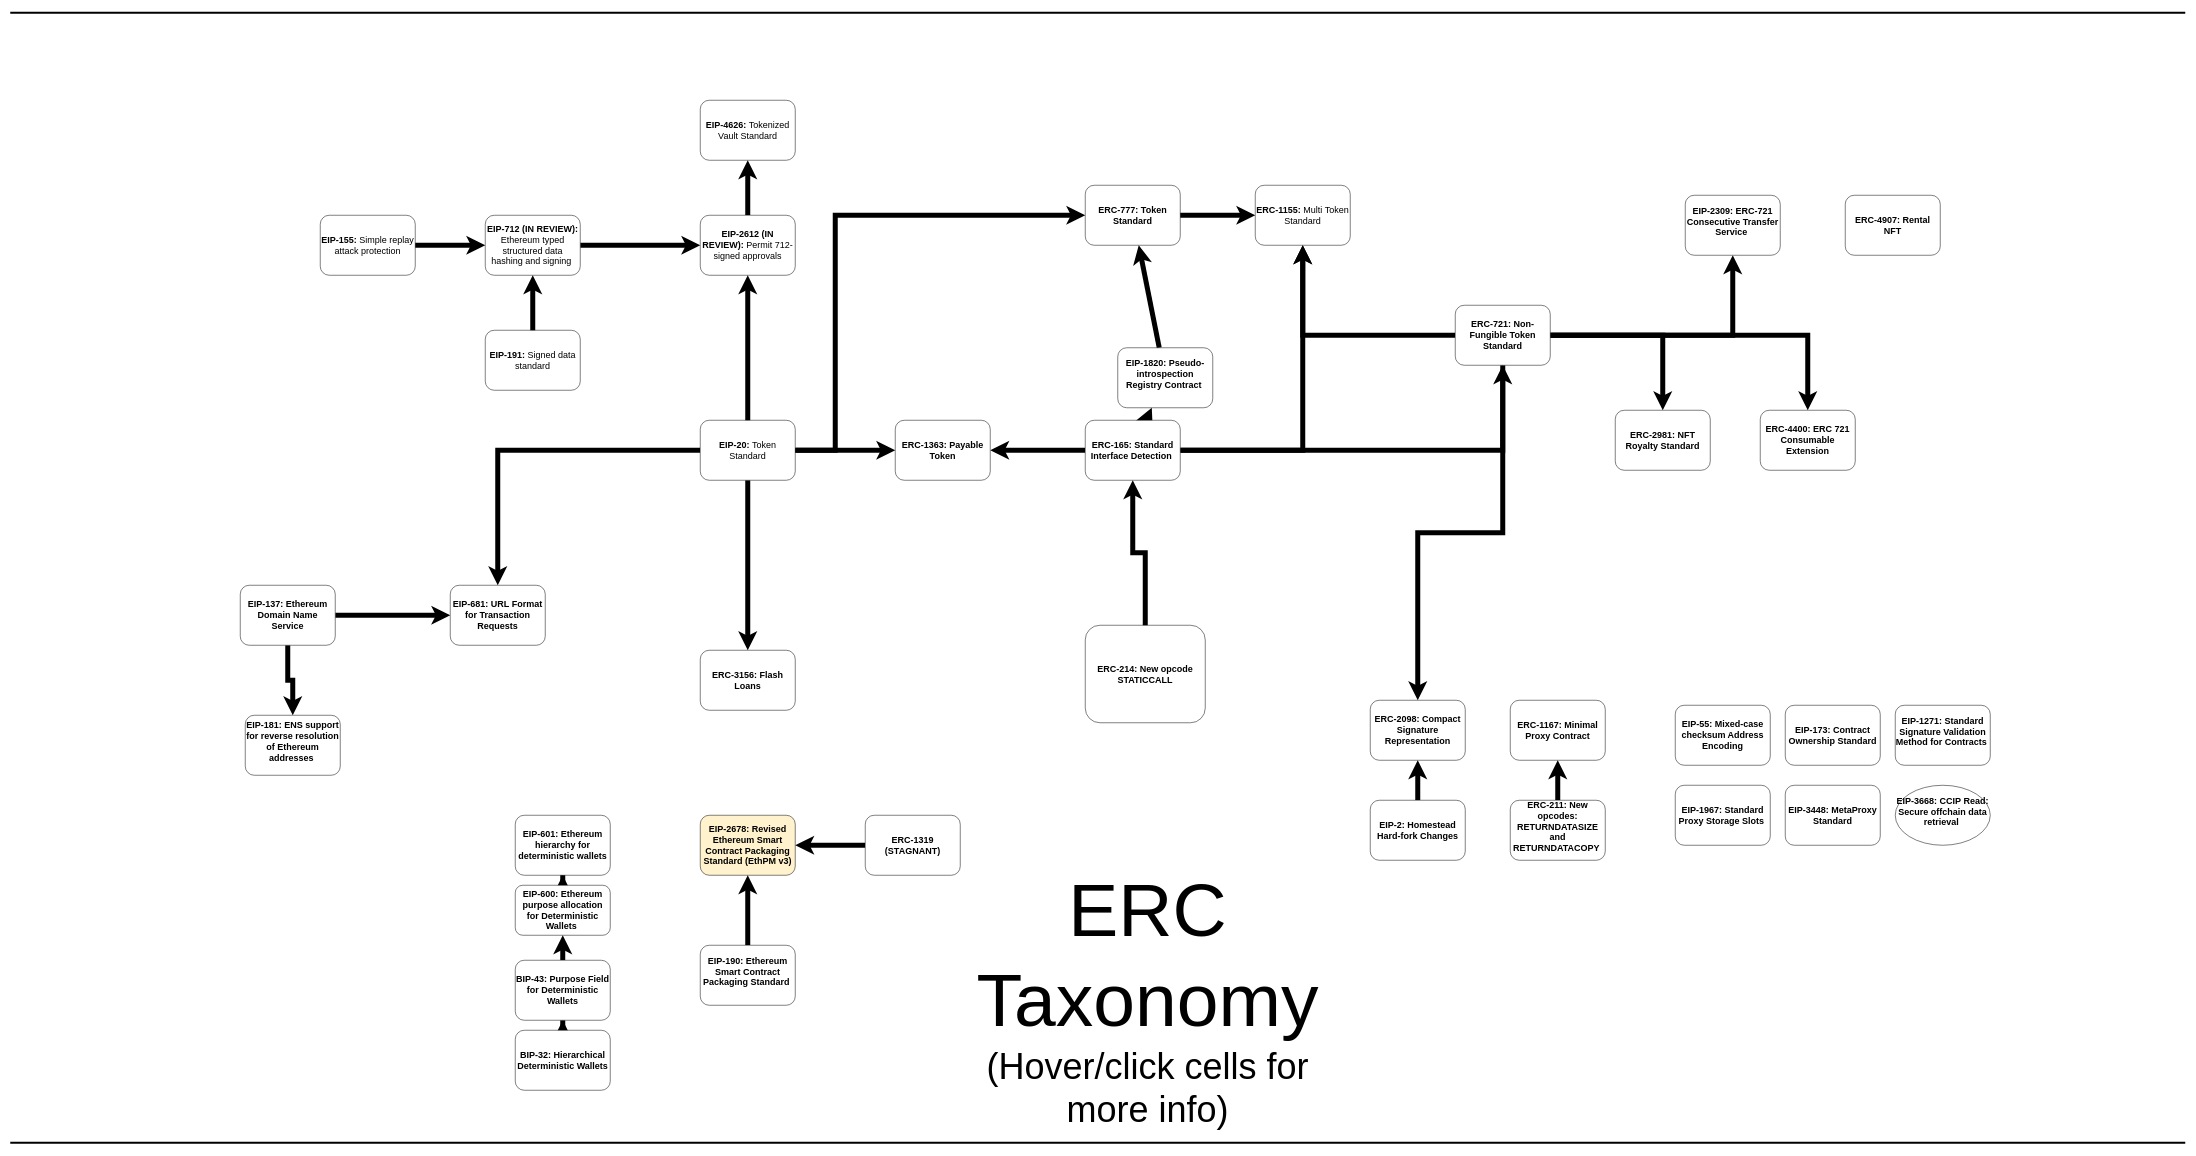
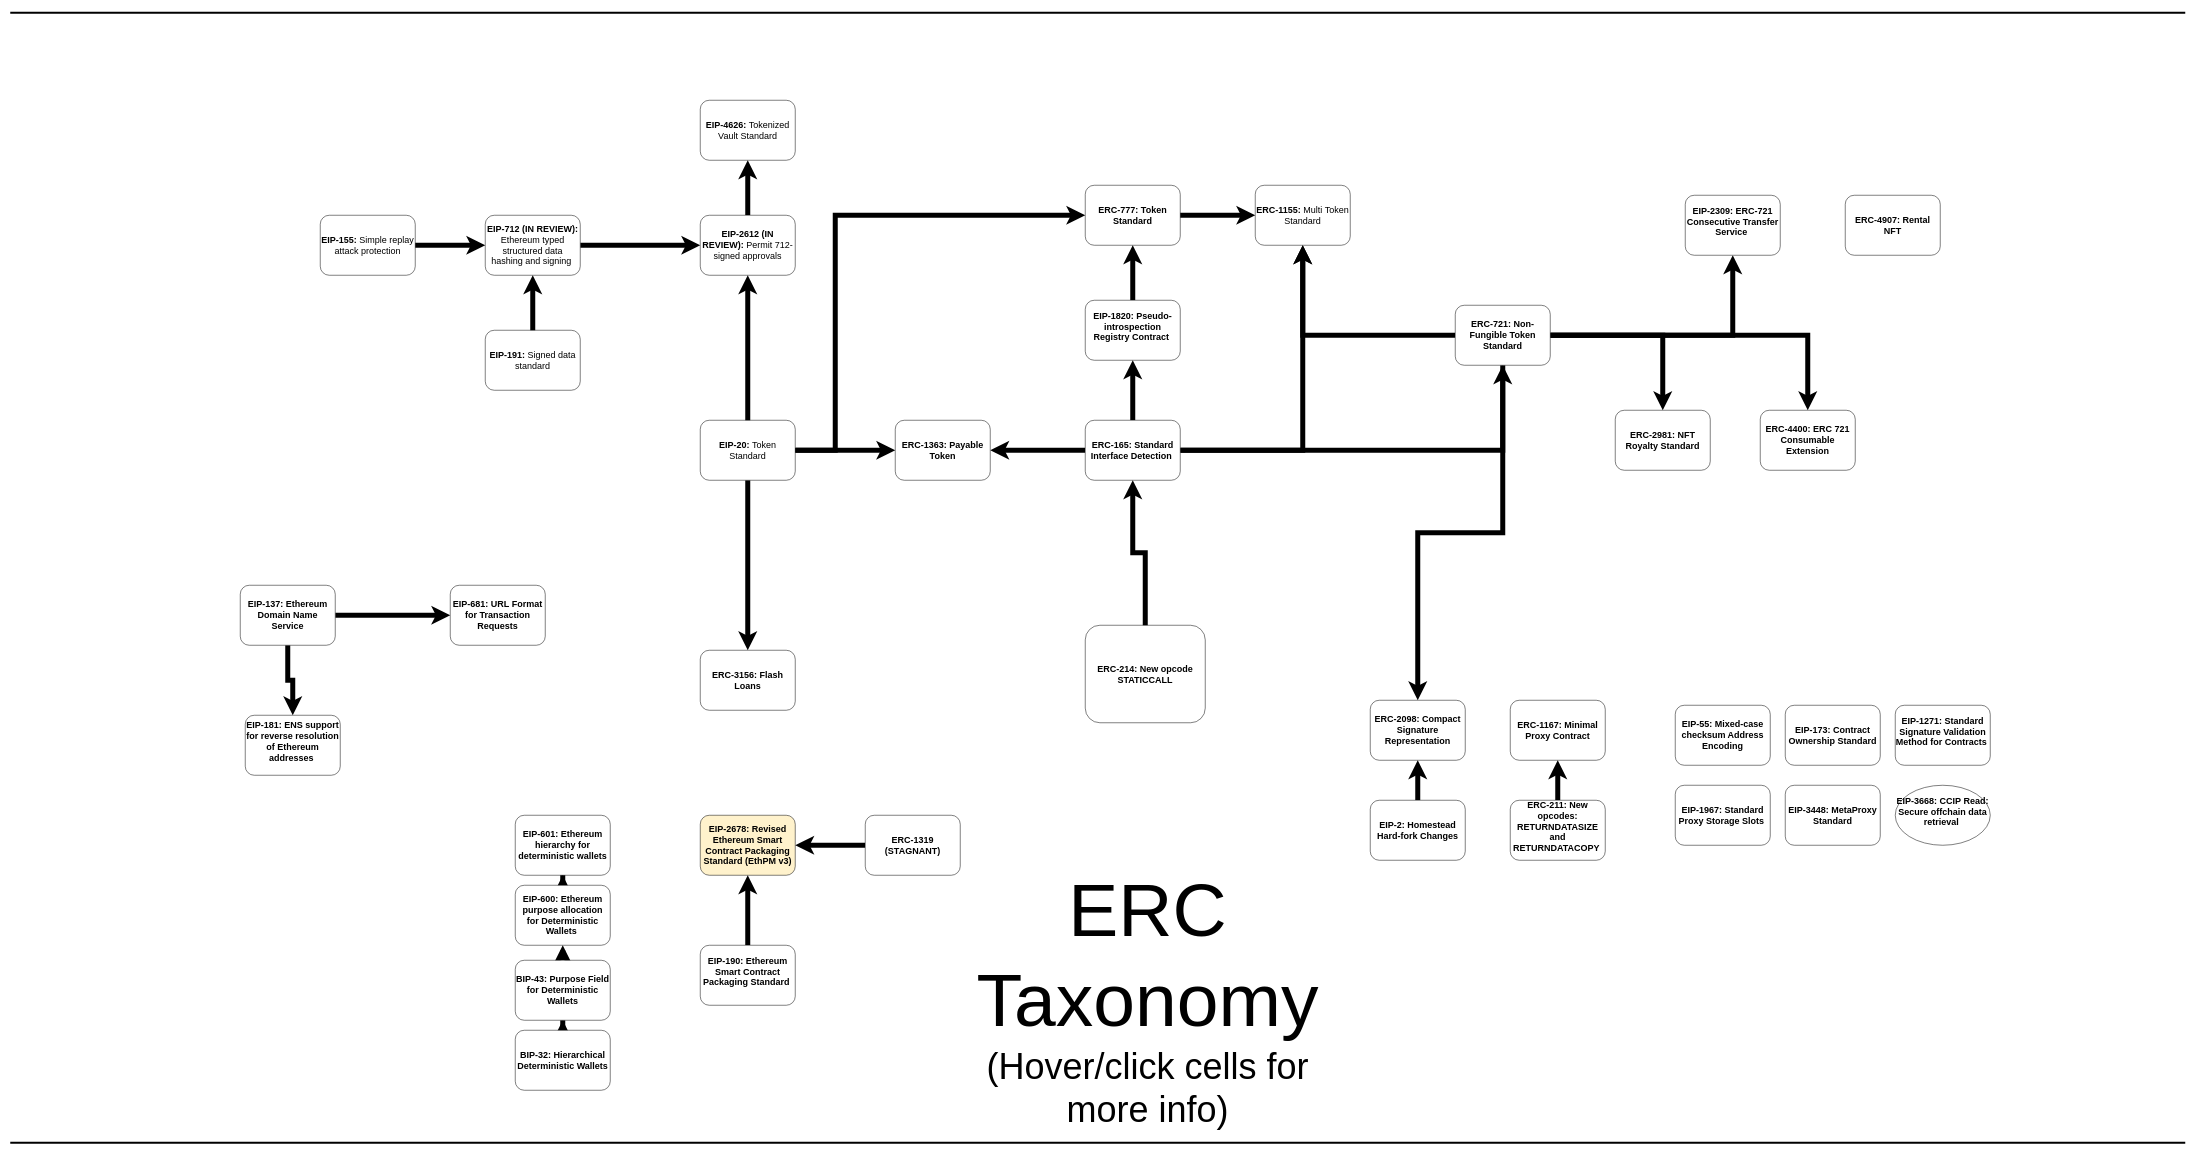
- <mxCell id="4" value="&lt;h2&gt;EIP-1820: Pseudo-introspection Registry Contract&amp;nbsp;&lt;/h2&gt;&lt;div&gt;&lt;br&gt;&lt;/div&gt;" style="rounded=1;whiteSpace=wrap;html=1;labelBackgroundColor=none;align=center;verticalAlign=middle;" parent="1" vertex="1"><mxGeometry x="2235" y="695" width="190" height="120" as="geometry" /></mxCell>
+ <mxCell id="4" value="&lt;h2&gt;EIP-1820: Pseudo-introspection Registry Contract&amp;nbsp;&lt;/h2&gt;&lt;div&gt;&lt;br&gt;&lt;/div&gt;" style="rounded=1;whiteSpace=wrap;html=1;labelBackgroundColor=none;align=center;verticalAlign=middle;" parent="1" vertex="1"><mxGeometry x="2170" y="600" width="190" height="120" as="geometry" /></mxCell>
- <mxCell id="20" value="" style="edgeStyle=orthogonalEdgeStyle;rounded=0;orthogonalLoop=1;jettySize=auto;html=1;strokeWidth=10;labelBackgroundColor=none;align=center;verticalAlign=middle;" parent="1" source="21" target="57" edge="1"><mxGeometry relative="1" as="geometry" /></mxCell>
- <mxCell id="45" value="&lt;span style=&quot;color: rgb(0, 0, 0); font-family: Helvetica; font-size: 18px; font-style: normal; font-variant-ligatures: normal; font-variant-caps: normal; font-weight: 700; letter-spacing: normal; orphans: 2; text-indent: 0px; text-transform: none; widows: 2; word-spacing: 0px; -webkit-text-stroke-width: 0px; text-decoration-thickness: initial; text-decoration-style: initial; text-decoration-color: initial; float: none; display: inline !important;&quot;&gt;EIP-600:&amp;nbsp;Ethereum purpose allocation for Deterministic Wallets&amp;nbsp;&lt;/span&gt;" style="rounded=1;whiteSpace=wrap;html=1;labelBackgroundColor=none;fontSize=18;align=center;verticalAlign=middle;" parent="1" vertex="1"><mxGeometry x="1030" y="1770" width="190" height="100" as="geometry" /></mxCell>
+ <mxCell id="45" value="&lt;span style=&quot;color: rgb(0, 0, 0); font-family: Helvetica; font-size: 18px; font-style: normal; font-variant-ligatures: normal; font-variant-caps: normal; font-weight: 700; letter-spacing: normal; orphans: 2; text-indent: 0px; text-transform: none; widows: 2; word-spacing: 0px; -webkit-text-stroke-width: 0px; text-decoration-thickness: initial; text-decoration-style: initial; text-decoration-color: initial; float: none; display: inline !important;&quot;&gt;EIP-600:&amp;nbsp;Ethereum purpose allocation for Deterministic Wallets&amp;nbsp;&lt;/span&gt;" style="rounded=1;whiteSpace=wrap;html=1;labelBackgroundColor=none;fontSize=18;align=center;verticalAlign=middle;" parent="1" vertex="1"><mxGeometry x="1030" y="1770" width="190" height="120" as="geometry" /></mxCell>
